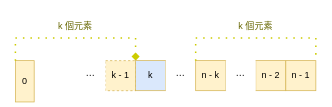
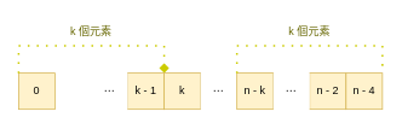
- <mxCell id="3" value="k - 1" style="rounded=0;whiteSpace=wrap;html=1;fillColor=#fff2cc;strokeColor=#d6b656;dashed=1;" parent="1" vertex="1"><mxGeometry x="140" y="80" width="40" height="40" as="geometry" /></mxCell>
+ <mxCell id="3" value="k - 1" style="rounded=0;whiteSpace=wrap;html=1;fillColor=#fff2cc;strokeColor=#d6b656;" parent="1" vertex="1"><mxGeometry x="140" y="80" width="40" height="40" as="geometry" /></mxCell>
- <mxCell id="7" value="k" style="rounded=0;whiteSpace=wrap;html=1;fillColor=#dae8fc;strokeColor=#d6b656;" parent="1" vertex="1"><mxGeometry x="180" y="80" width="40" height="40" as="geometry" /></mxCell>
+ <mxCell id="7" value="k" style="rounded=0;whiteSpace=wrap;html=1;fillColor=#fff2cc;strokeColor=#d6b656;" parent="1" vertex="1"><mxGeometry x="180" y="80" width="40" height="40" as="geometry" /></mxCell>
- <mxCell id="9" value="n - 1" style="rounded=0;whiteSpace=wrap;html=1;fillColor=#fff2cc;strokeColor=#d6b656;" parent="1" vertex="1"><mxGeometry x="380" y="80" width="40" height="40" as="geometry" /></mxCell>
+ <mxCell id="9" value="n - 4" style="rounded=0;whiteSpace=wrap;html=1;fillColor=#fff2cc;strokeColor=#d6b656;" parent="1" vertex="1"><mxGeometry x="380" y="80" width="40" height="40" as="geometry" /></mxCell>
- <mxCell id="2" value="0" style="rounded=0;whiteSpace=wrap;html=1;fillColor=#fff2cc;strokeColor=#d6b656;" parent="1" vertex="1"><mxGeometry x="20" y="80" width="25" height="55" as="geometry" /></mxCell>
+ <mxCell id="2" value="0" style="rounded=0;whiteSpace=wrap;html=1;fillColor=#fff2cc;strokeColor=#d6b656;" parent="1" vertex="1"><mxGeometry x="20" y="80" width="40" height="40" as="geometry" /></mxCell>
